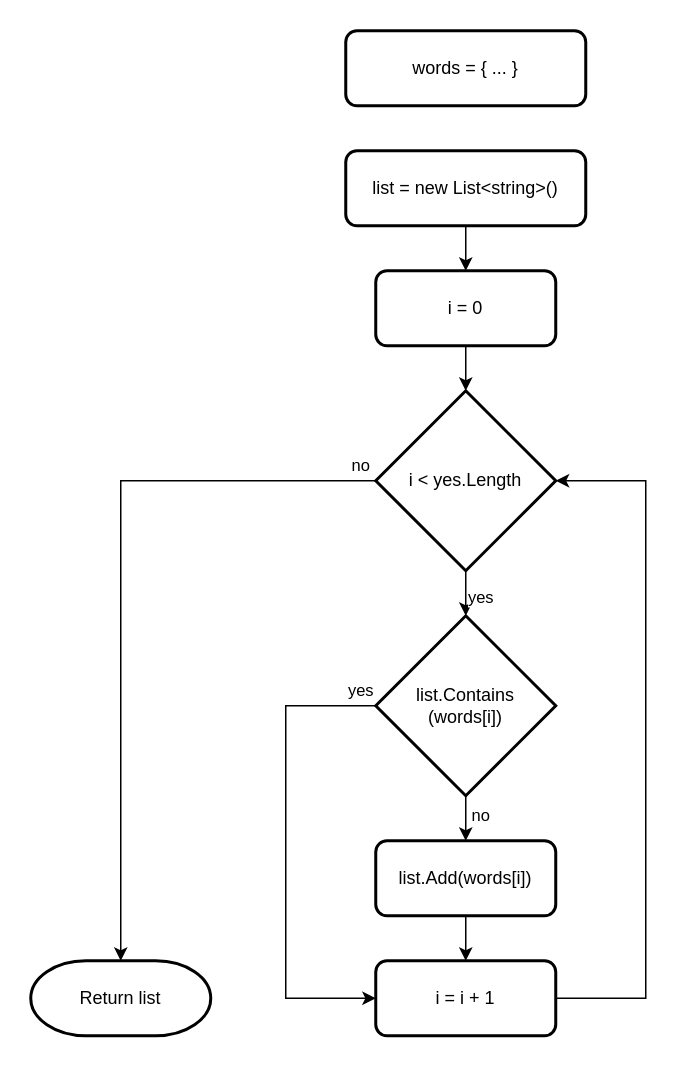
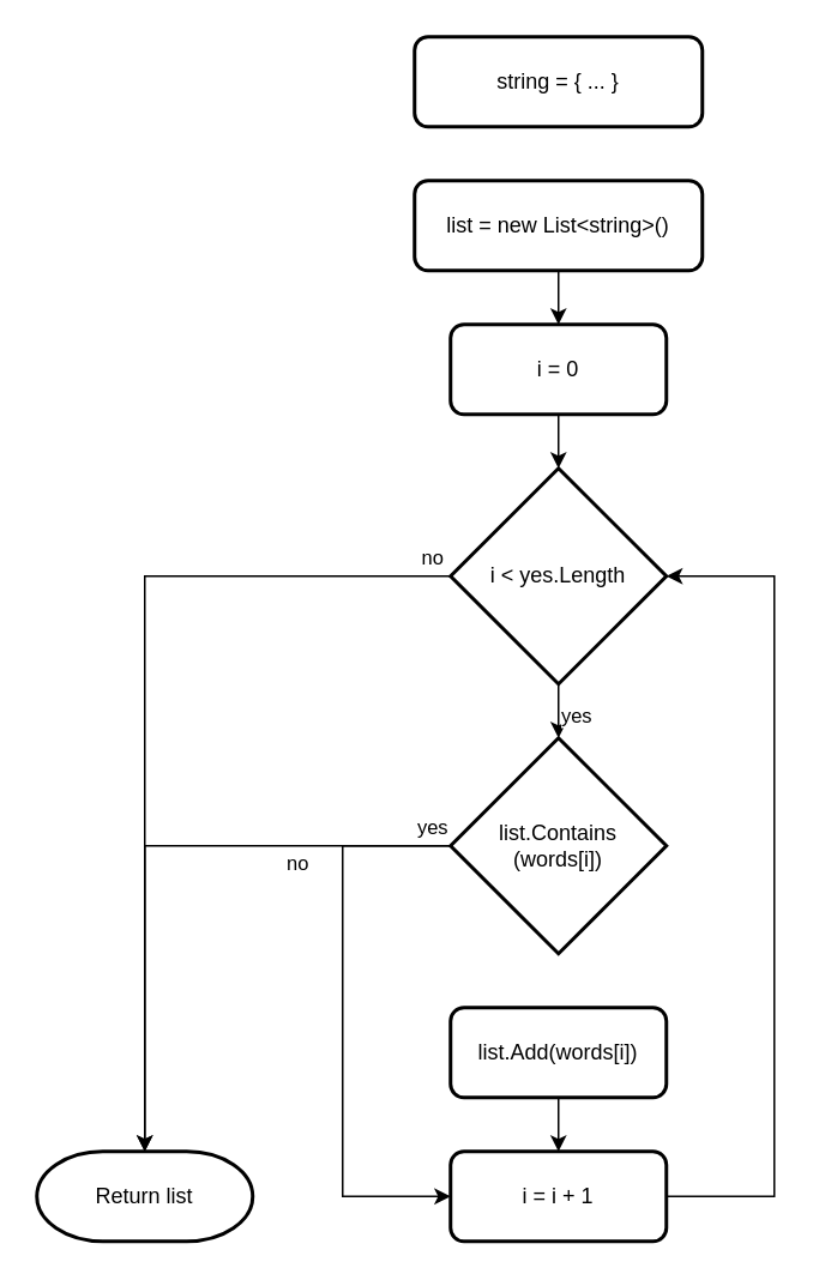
- <mxCell id="13" value="words = { ... }" style="rounded=1;whiteSpace=wrap;html=1;strokeWidth=2;" parent="1" vertex="1"><mxGeometry x="230" y="20" width="160" height="50" as="geometry" /></mxCell>
+ <mxCell id="13" value="string = { ... }" style="rounded=1;whiteSpace=wrap;html=1;strokeWidth=2;" parent="1" vertex="1"><mxGeometry x="230" y="20" width="160" height="50" as="geometry" /></mxCell>
- <mxCell id="14" value="no" style="edgeStyle=orthogonalEdgeStyle;rounded=0;orthogonalLoop=1;jettySize=auto;html=1;" parent="1" source="15" target="17" edge="1"><mxGeometry x="-0.5" y="10" relative="1" as="geometry"><mxPoint as="offset" /></mxGeometry></mxCell>
+ <mxCell id="14" value="no" style="edgeStyle=orthogonalEdgeStyle;rounded=0;orthogonalLoop=1;jettySize=auto;html=1;" parent="1" source="15" target="7" edge="1"><mxGeometry x="-0.5" y="10" relative="1" as="geometry"><mxPoint as="offset" /></mxGeometry></mxCell>
